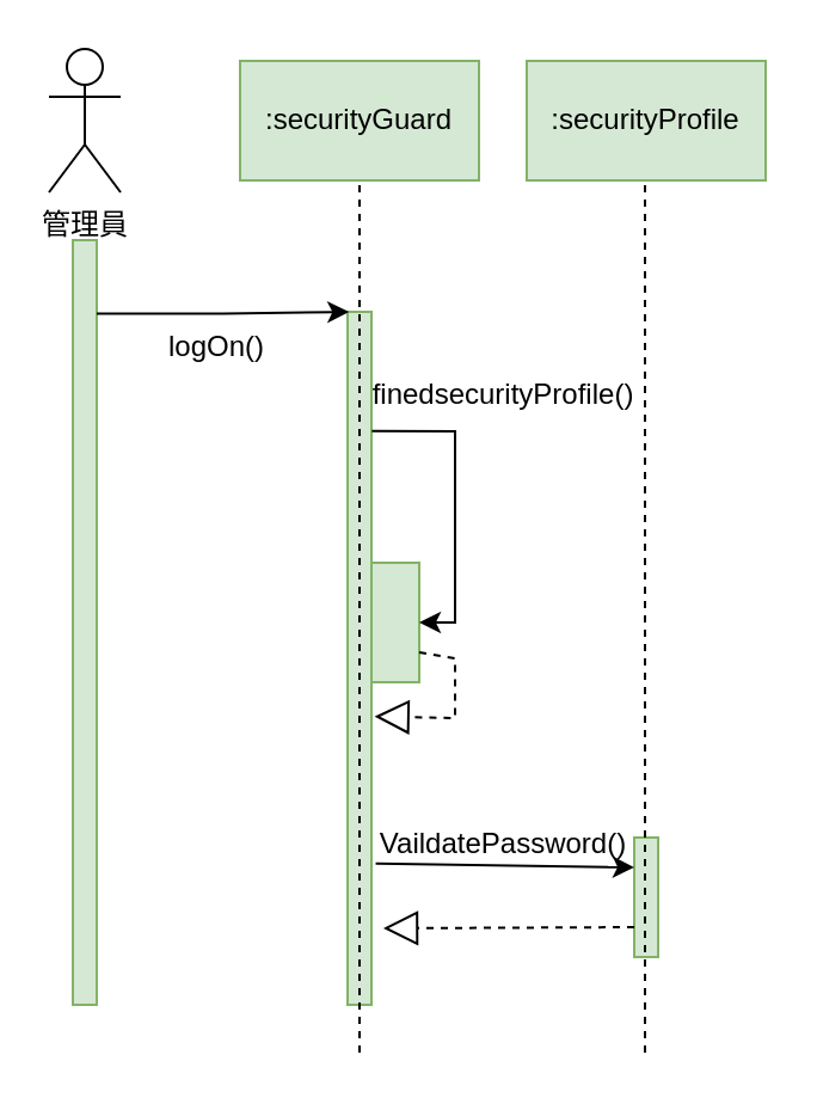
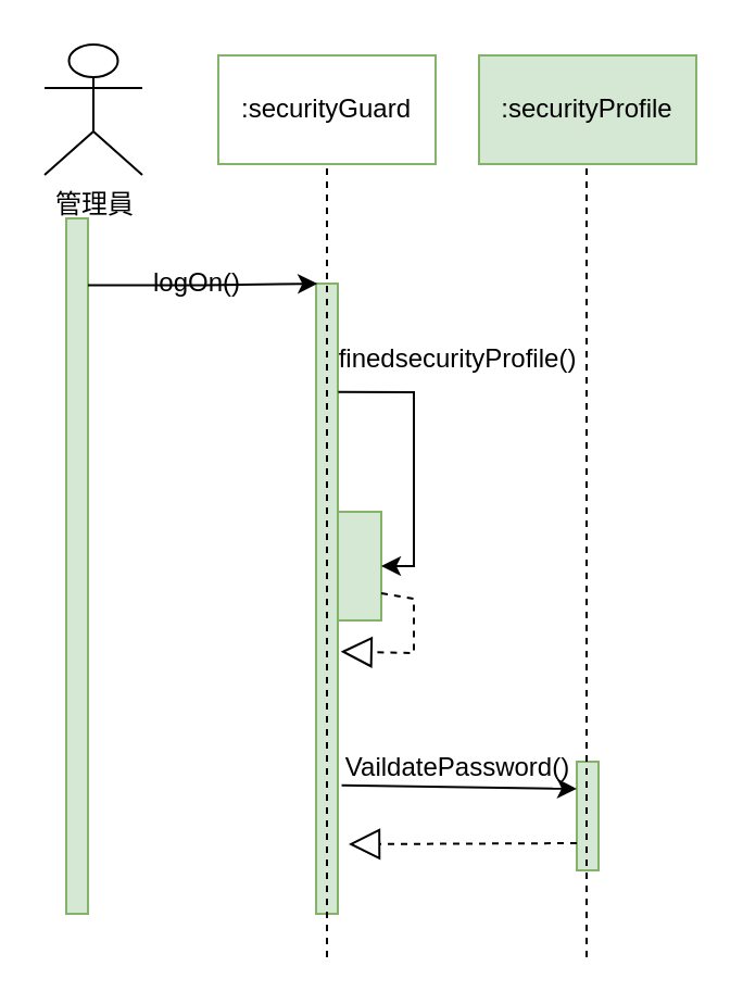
- <mxCell id="4" value="管理員" style="shape=umlActor;verticalLabelPosition=bottom;verticalAlign=top;html=1;outlineConnect=0;" vertex="1" parent="1"><mxGeometry x="20" y="20" width="30" height="60" as="geometry" /></mxCell>
+ <mxCell id="4" value="管理員" style="shape=umlActor;verticalLabelPosition=bottom;verticalAlign=top;html=1;outlineConnect=0;" vertex="1" parent="1"><mxGeometry x="20" y="20" width="45" height="60" as="geometry" /></mxCell>
- <mxCell id="3" value=":securityGuard" style="rounded=0;whiteSpace=wrap;html=1;fillColor=#d5e8d4;strokeColor=#82b366;" vertex="1" parent="1"><mxGeometry x="100" y="25" width="100" height="50" as="geometry" /></mxCell>
+ <mxCell id="3" value=":securityGuard" style="rounded=0;whiteSpace=wrap;html=1;fillColor=#ffffff;strokeColor=#82b366;" vertex="1" parent="1"><mxGeometry x="100" y="25" width="100" height="50" as="geometry" /></mxCell>
- <mxCell id="11" value="logOn()" style="text;html=1;align=center;verticalAlign=middle;resizable=0;points=[];autosize=1;strokeColor=none;fillColor=none;" vertex="1" parent="1"><mxGeometry x="60" y="130" width="60" height="30" as="geometry" /></mxCell>
+ <mxCell id="11" value="logOn()" style="text;html=1;align=center;verticalAlign=middle;resizable=0;points=[];autosize=1;strokeColor=none;fillColor=none;" vertex="1" parent="1"><mxGeometry x="60" y="115" width="60" height="30" as="geometry" /></mxCell>
